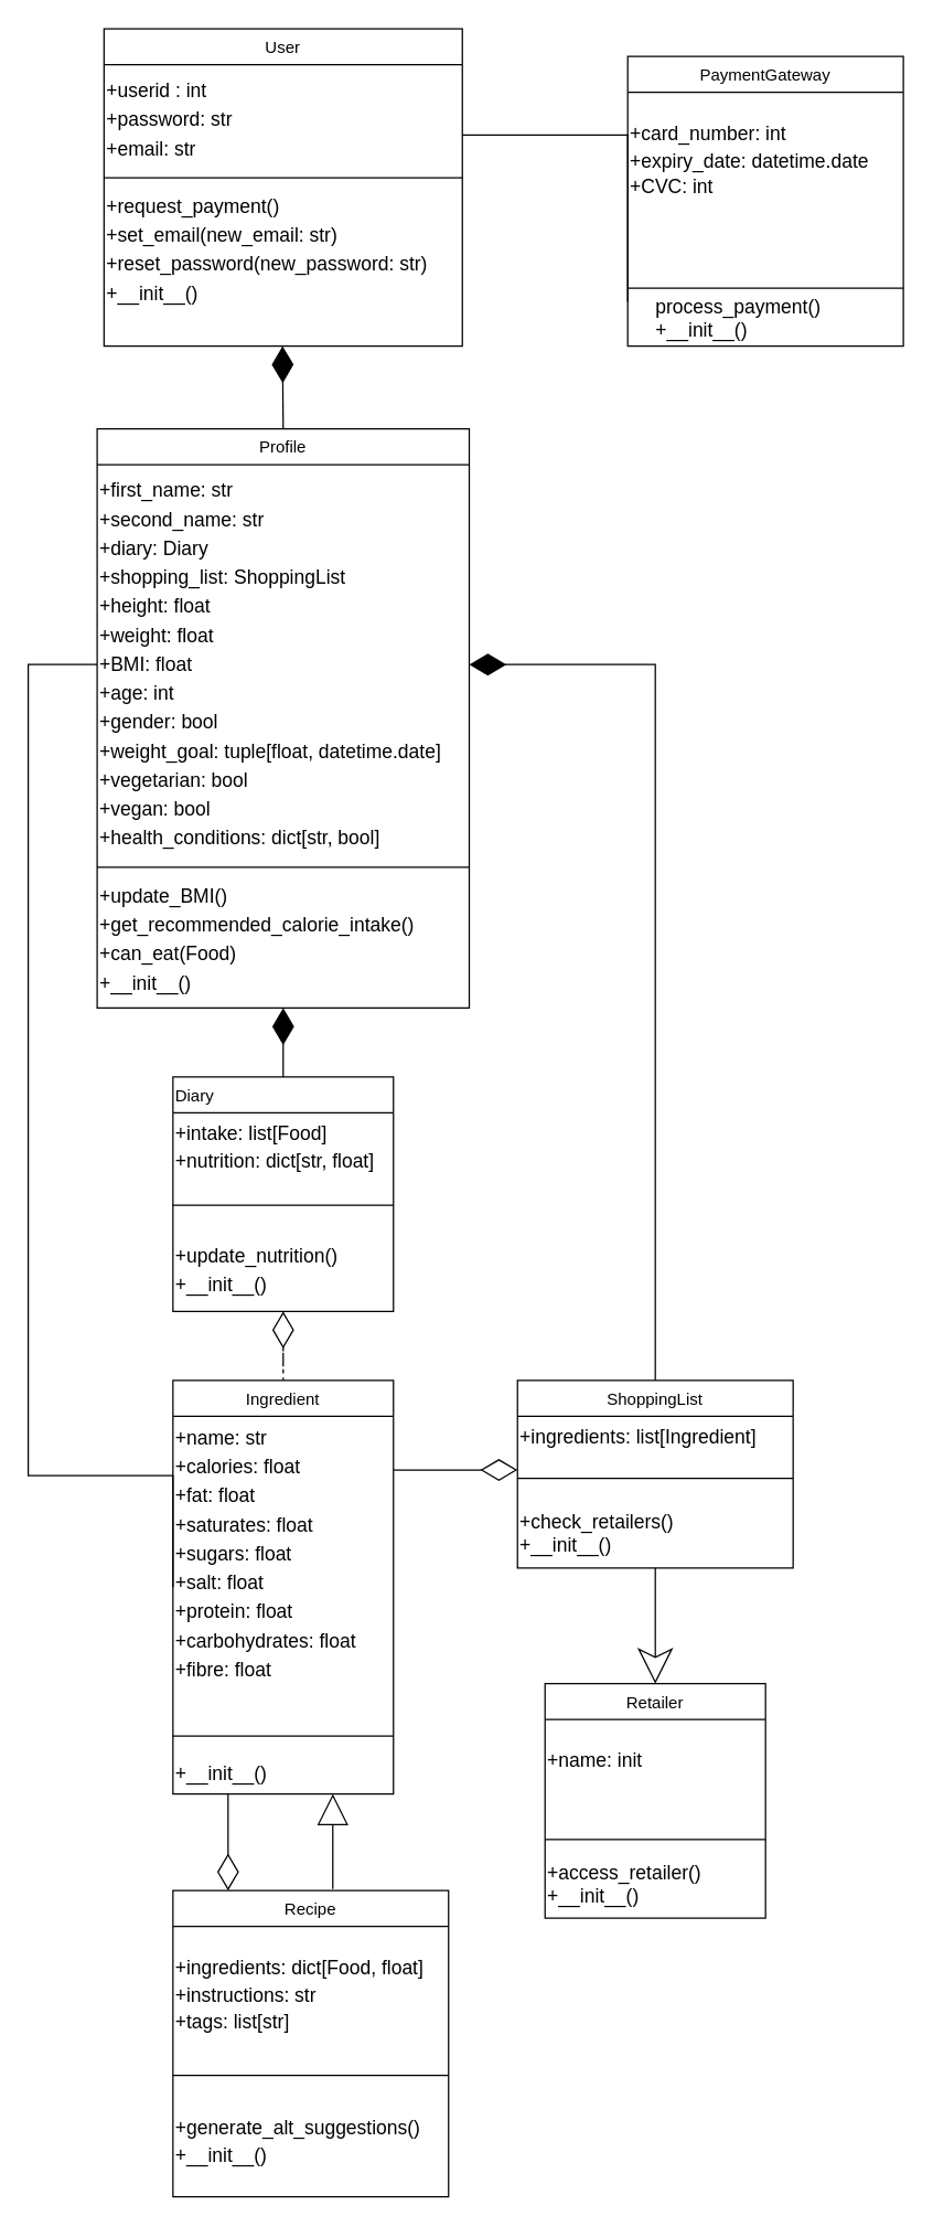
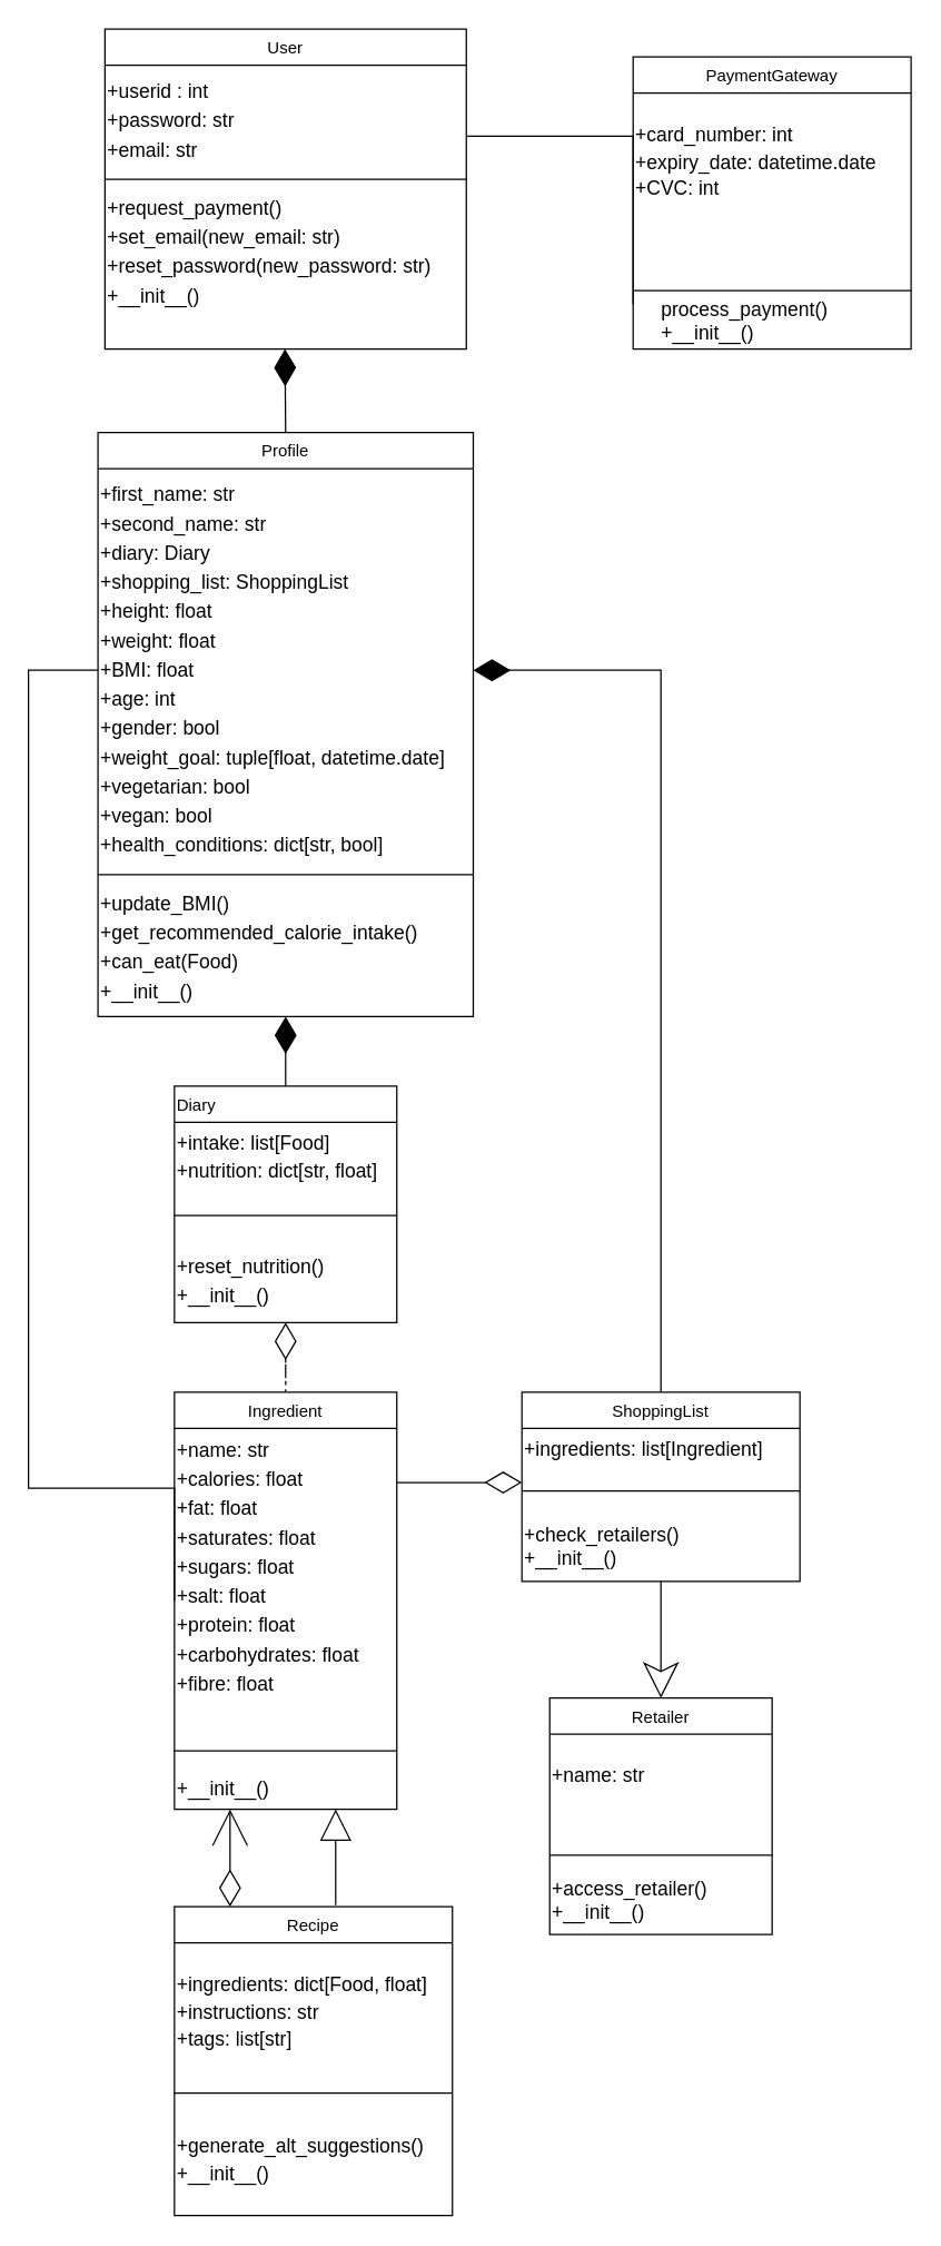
- <mxCell id="26" value="&lt;span style=&quot;font-size: 14px; line-height: 1.5;&quot;&gt;+update_nutrition()&lt;br&gt;+__init__()&lt;br&gt;&lt;/span&gt;" style="text;html=1;align=left;verticalAlign=middle;resizable=0;points=[];autosize=1;strokeColor=none;fillColor=none;" parent="23" vertex="1"><mxGeometry y="110" width="160" height="60" as="geometry" /></mxCell>
+ <mxCell id="26" value="&lt;span style=&quot;font-size: 14px; line-height: 1.5;&quot;&gt;+reset_nutrition()&lt;br&gt;+__init__()&lt;br&gt;&lt;/span&gt;" style="text;html=1;align=left;verticalAlign=middle;resizable=0;points=[];autosize=1;strokeColor=none;fillColor=none;" parent="23" vertex="1"><mxGeometry y="110" width="160" height="60" as="geometry" /></mxCell>
- <mxCell id="28" value="&lt;p style=&quot;line-height: 1.4;&quot;&gt;+name: init&lt;br&gt;&lt;br&gt;&lt;/p&gt;" style="text;html=1;align=left;verticalAlign=middle;resizable=0;points=[];autosize=1;strokeColor=none;fillColor=none;fontSize=14;" parent="27" vertex="1"><mxGeometry y="26" width="160" height="80" as="geometry" /></mxCell>
+ <mxCell id="28" value="&lt;p style=&quot;line-height: 1.4;&quot;&gt;+name: str&lt;br&gt;&lt;br&gt;&lt;/p&gt;" style="text;html=1;align=left;verticalAlign=middle;resizable=0;points=[];autosize=1;strokeColor=none;fillColor=none;fontSize=14;" parent="27" vertex="1"><mxGeometry y="26" width="160" height="80" as="geometry" /></mxCell>
- <mxCell id="6" style="edgeStyle=orthogonalEdgeStyle;rounded=0;jumpSize=6;orthogonalLoop=1;jettySize=auto;html=1;entryX=0.25;entryY=1;entryDx=0;entryDy=0;fontSize=14;startArrow=diamondThin;startFill=0;endArrow=none;endFill=0;endSize=24;startSize=24;" parent="1" source="7" target="31" edge="1"><mxGeometry relative="1" as="geometry"><Array as="points"><mxPoint x="165" y="1320" /><mxPoint x="165" y="1320" /></Array></mxGeometry></mxCell>
+ <mxCell id="6" style="edgeStyle=orthogonalEdgeStyle;rounded=0;jumpSize=6;orthogonalLoop=1;jettySize=auto;html=1;entryX=0.25;entryY=1;entryDx=0;entryDy=0;fontSize=14;startArrow=diamondThin;startFill=0;endArrow=open;endFill=0;endSize=24;startSize=24;" parent="1" source="7" target="31" edge="1"><mxGeometry relative="1" as="geometry"><Array as="points"><mxPoint x="165" y="1320" /><mxPoint x="165" y="1320" /></Array></mxGeometry></mxCell>
